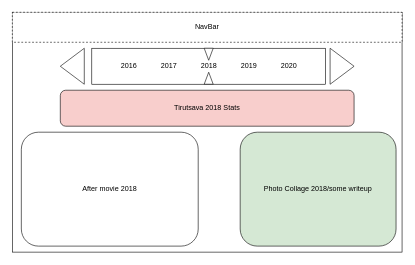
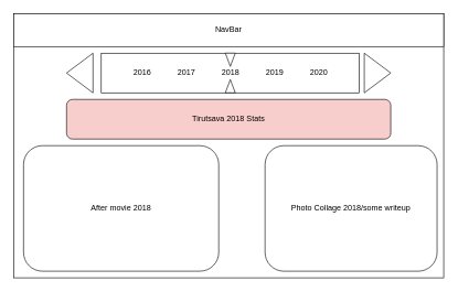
- <mxCell id="3" value="NavBar" style="rounded=0;whiteSpace=wrap;html=1;dashed=1;" vertex="1" parent="1"><mxGeometry x="20" y="20" width="650" height="50" as="geometry" /></mxCell>
+ <mxCell id="3" value="NavBar" style="rounded=0;whiteSpace=wrap;html=1;" vertex="1" parent="1"><mxGeometry x="20" y="20" width="650" height="50" as="geometry" /></mxCell>
- <mxCell id="11" value="Photo Collage 2018/some writeup" style="rounded=1;whiteSpace=wrap;html=1;fillColor=#d5e8d4;" vertex="1" parent="1"><mxGeometry x="400" y="220" width="260" height="190" as="geometry" /></mxCell>
+ <mxCell id="11" value="Photo Collage 2018/some writeup" style="rounded=1;whiteSpace=wrap;html=1;" vertex="1" parent="1"><mxGeometry x="400" y="220" width="260" height="190" as="geometry" /></mxCell>
